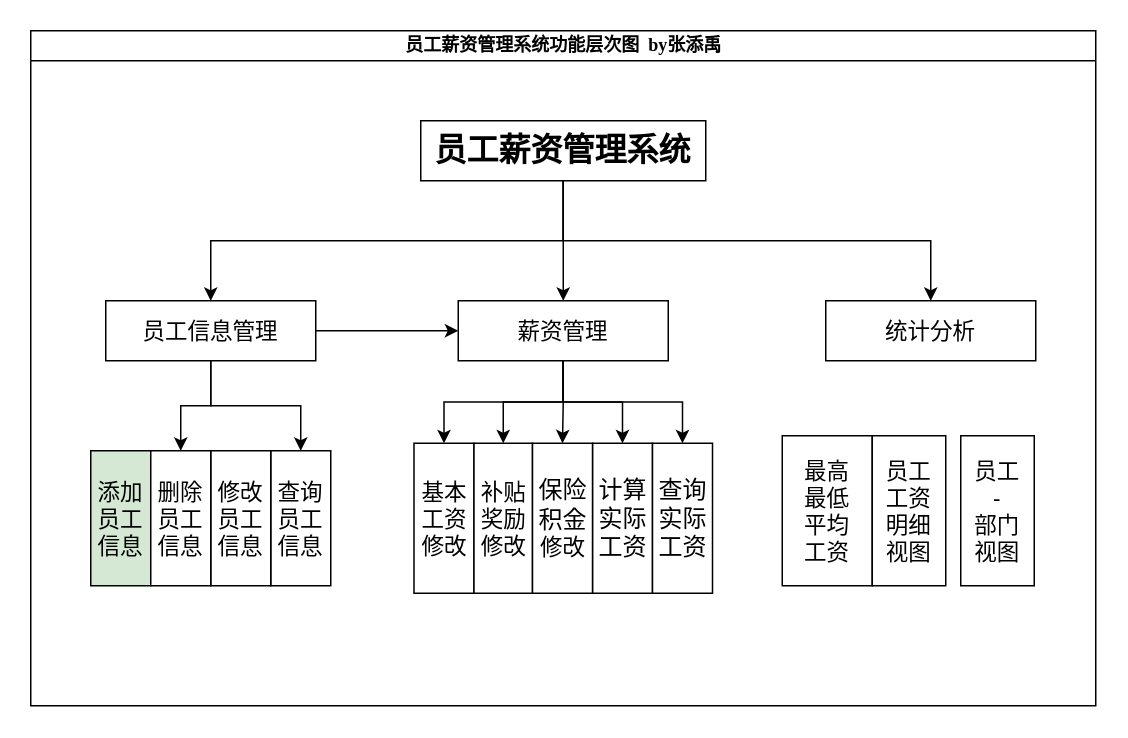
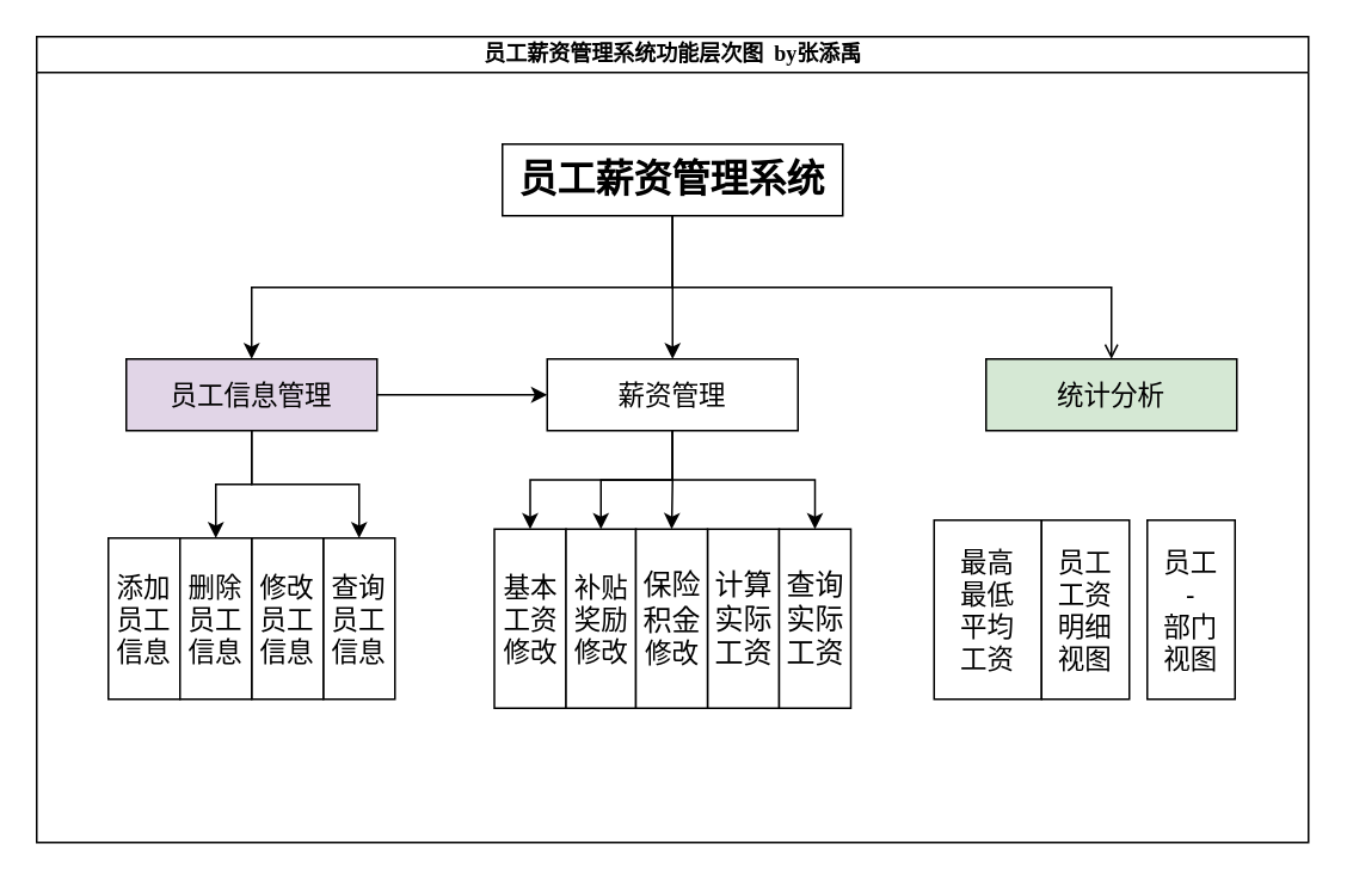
- <mxCell id="4" style="edgeStyle=orthogonalEdgeStyle;rounded=0;orthogonalLoop=1;jettySize=auto;html=1;entryX=0.5;entryY=0;entryDx=0;entryDy=0;fontSize=15;exitX=0.5;exitY=1;exitDx=0;exitDy=0;" edge="1" parent="2" source="5" target="12"><mxGeometry relative="1" as="geometry" /></mxCell>
+ <mxCell id="4" style="edgeStyle=orthogonalEdgeStyle;rounded=0;orthogonalLoop=1;jettySize=auto;html=1;entryX=0.5;entryY=0;entryDx=0;entryDy=0;fontSize=15;exitX=0.5;exitY=1;exitDx=0;exitDy=0;endArrow=open;" edge="1" parent="2" source="5" target="12"><mxGeometry relative="1" as="geometry" /></mxCell>
- <mxCell id="16" value="员工信息管理" style="rounded=0;whiteSpace=wrap;html=1;fontSize=15;" vertex="1" parent="2"><mxGeometry x="50" y="180" width="140" height="40" as="geometry" /></mxCell>
+ <mxCell id="16" value="员工信息管理" style="rounded=0;whiteSpace=wrap;html=1;fontSize=15;fillColor=#e1d5e7;" vertex="1" parent="2"><mxGeometry x="50" y="180" width="140" height="40" as="geometry" /></mxCell>
- <mxCell id="12" value="统计分析" style="rounded=0;whiteSpace=wrap;html=1;fontSize=15;" vertex="1" parent="2"><mxGeometry x="530" y="180" width="140" height="40" as="geometry" /></mxCell>
+ <mxCell id="12" value="统计分析" style="rounded=0;whiteSpace=wrap;html=1;fontSize=15;fillColor=#d5e8d4;" vertex="1" parent="2"><mxGeometry x="530" y="180" width="140" height="40" as="geometry" /></mxCell>
- <mxCell id="8" style="edgeStyle=orthogonalEdgeStyle;rounded=0;orthogonalLoop=1;jettySize=auto;html=1;entryX=0.5;entryY=0;entryDx=0;entryDy=0;fontFamily=Helvetica;fontSize=15;" edge="1" parent="2" source="11" target="24"><mxGeometry relative="1" as="geometry" /></mxCell>
- <mxCell id="18" value="添加员工信息" style="rounded=0;whiteSpace=wrap;html=1;fontSize=15;fillColor=#d5e8d4;" vertex="1" parent="2"><mxGeometry x="40" y="280" width="40" height="90" as="geometry" /></mxCell>
+ <mxCell id="18" value="添加员工信息" style="rounded=0;whiteSpace=wrap;html=1;fontSize=15;" vertex="1" parent="2"><mxGeometry x="40" y="280" width="40" height="90" as="geometry" /></mxCell>
